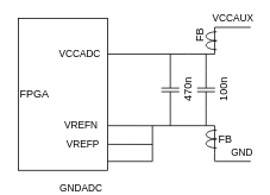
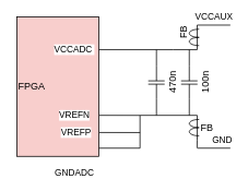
- <mxCell id="2" value="FPGA" style="rounded=0;whiteSpace=wrap;html=1;align=left;" vertex="1" parent="1"><mxGeometry x="20" y="20" width="100" height="170" as="geometry" /></mxCell>
+ <mxCell id="2" value="FPGA" style="rounded=0;whiteSpace=wrap;html=1;align=left;fillColor=#f8cecc;" vertex="1" parent="1"><mxGeometry x="20" y="20" width="100" height="170" as="geometry" /></mxCell>
